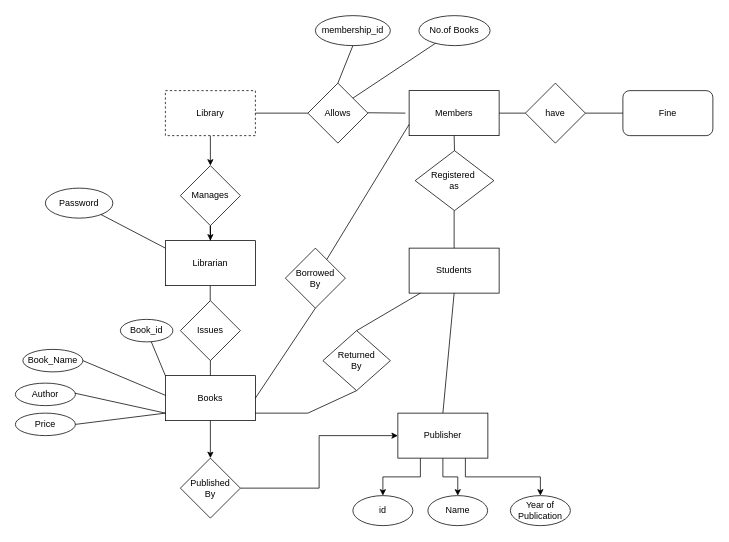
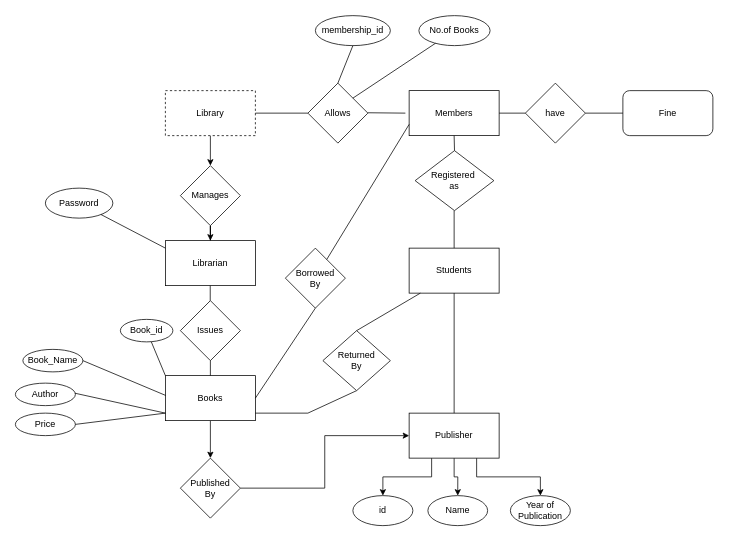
- <mxCell id="22" value="Publisher" style="rounded=0;whiteSpace=wrap;html=1;" vertex="1" parent="1"><mxGeometry x="530" y="550" width="120" height="60" as="geometry" /></mxCell>
+ <mxCell id="22" value="Publisher" style="rounded=0;whiteSpace=wrap;html=1;" vertex="1" parent="1"><mxGeometry x="545" y="550" width="120" height="60" as="geometry" /></mxCell>
